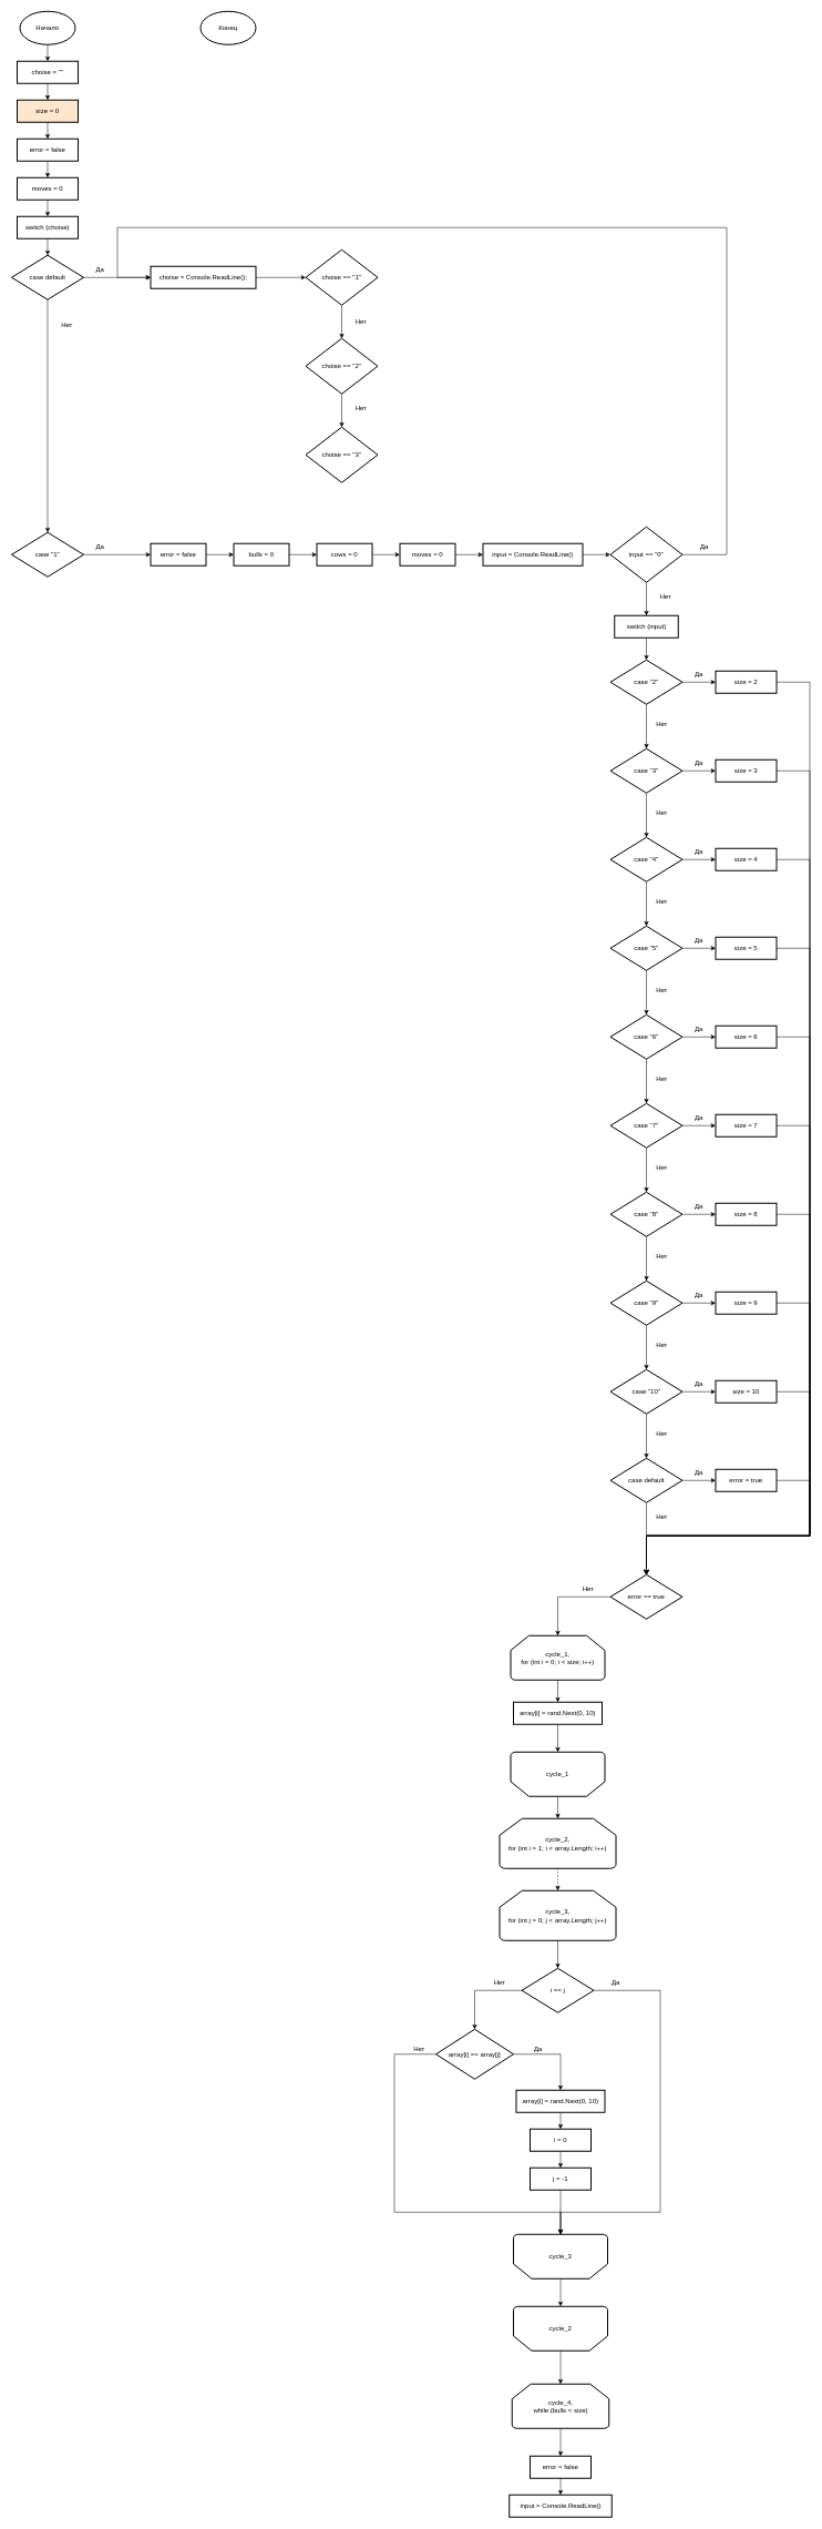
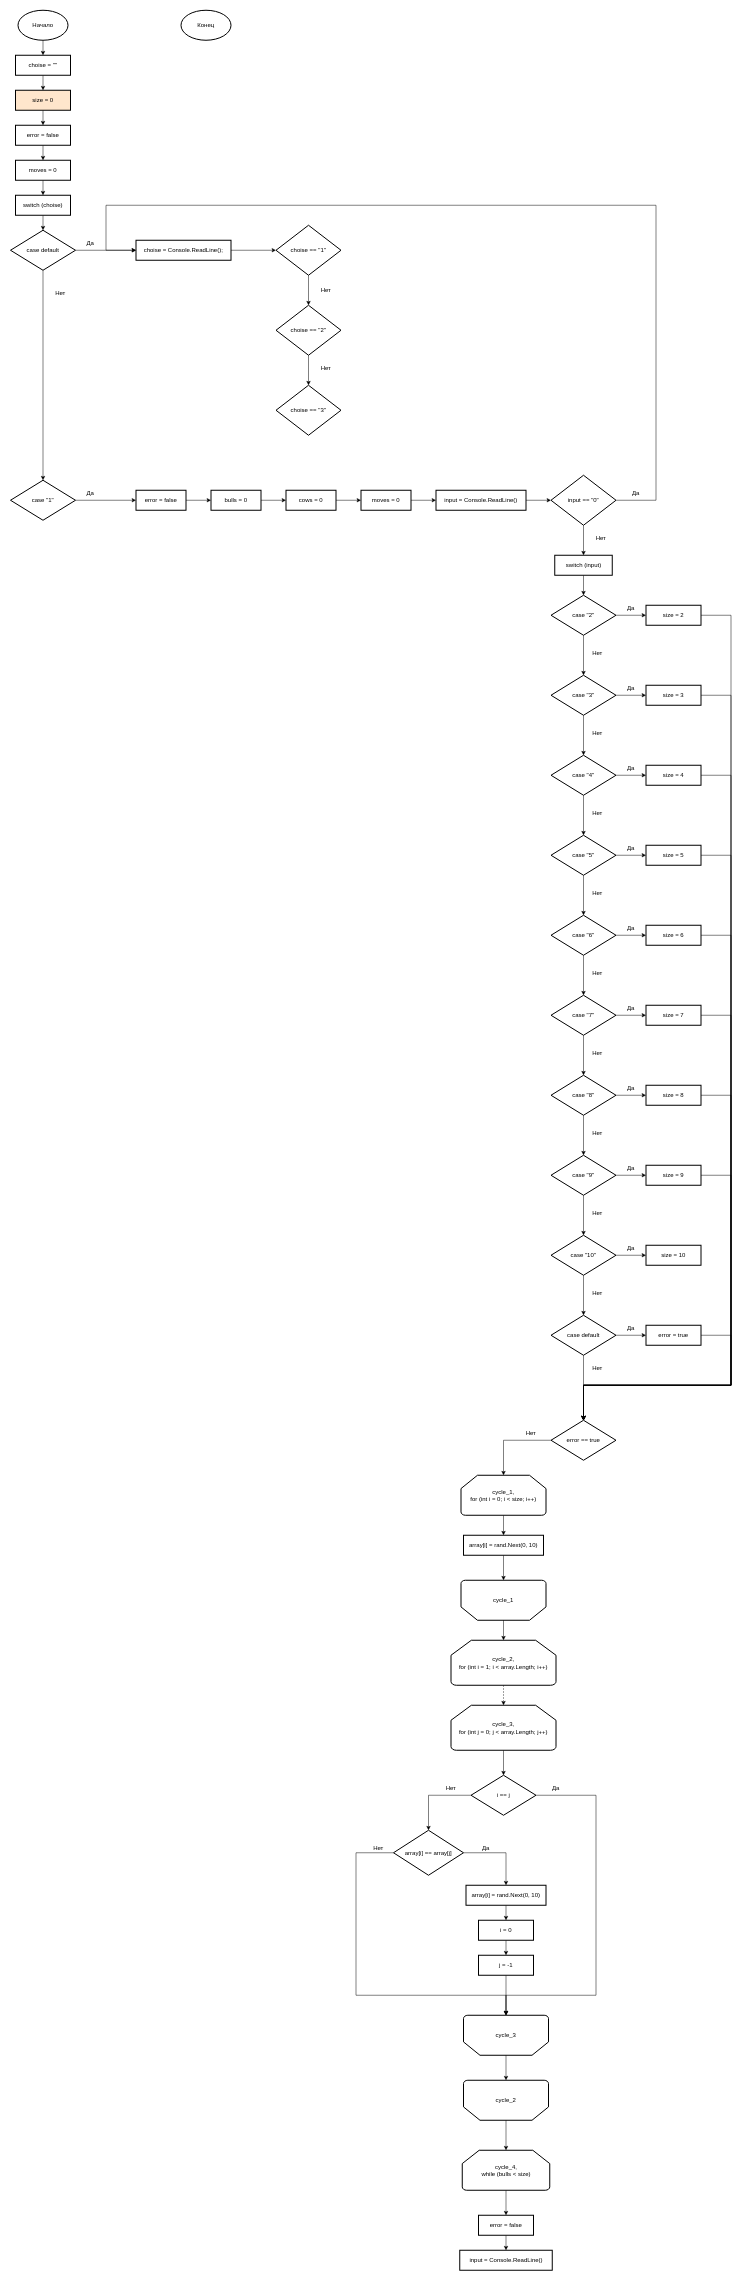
- <mxCell id="92" style="edgeStyle=orthogonalEdgeStyle;rounded=0;orthogonalLoop=1;jettySize=auto;html=1;exitX=1;exitY=0.5;exitDx=0;exitDy=0;entryX=0.5;entryY=0;entryDx=0;entryDy=0;entryPerimeter=0;" parent="1" source="93" target="109" edge="1"><mxGeometry relative="1" as="geometry"><Array as="points"><mxPoint x="1461" y="2510" /><mxPoint x="1461" y="2770" /><mxPoint x="1166" y="2770" /></Array></mxGeometry></mxCell>
